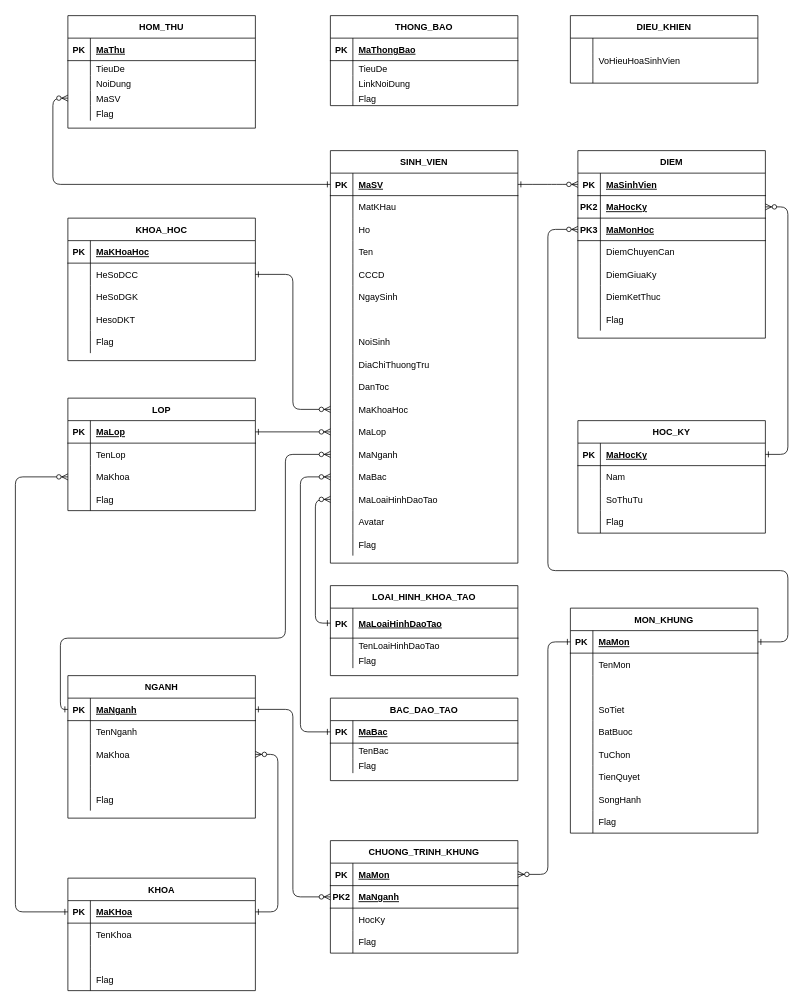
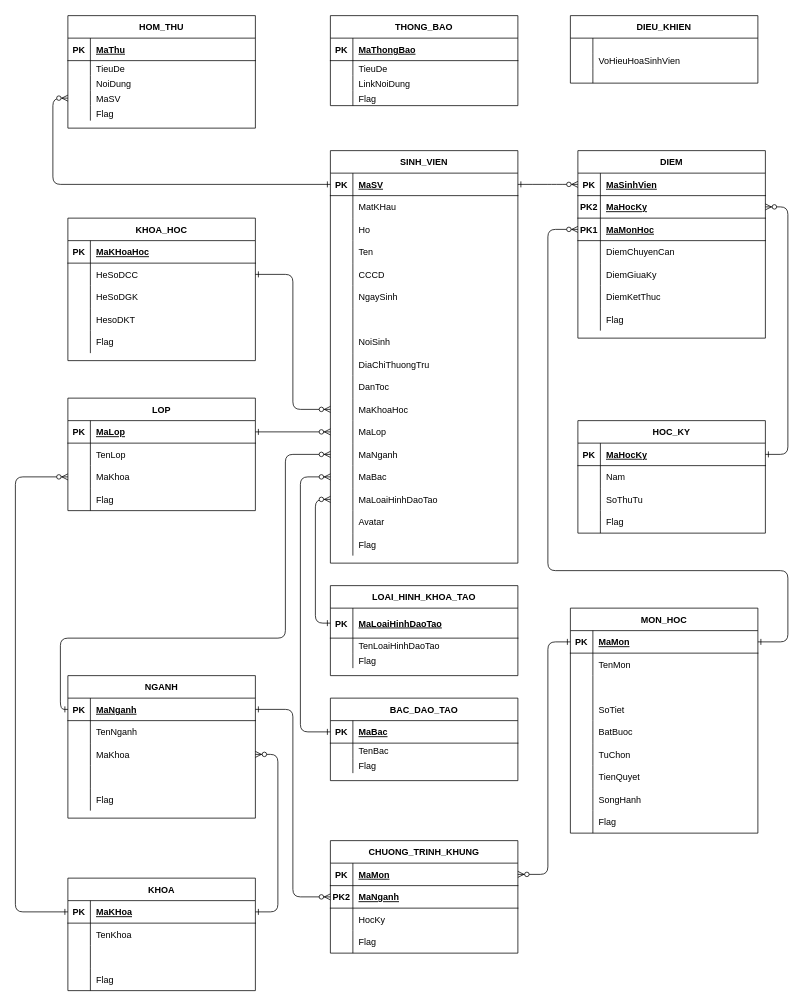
- <mxCell id="63" value="PK3" style="shape=partialRectangle;overflow=hidden;connectable=0;fillColor=none;top=0;left=0;bottom=0;right=0;fontStyle=1;" parent="62" vertex="1"><mxGeometry width="30" height="30" as="geometry"><mxRectangle width="30" height="30" as="alternateBounds" /></mxGeometry></mxCell>
+ <mxCell id="63" value="PK1" style="shape=partialRectangle;overflow=hidden;connectable=0;fillColor=none;top=0;left=0;bottom=0;right=0;fontStyle=1;" parent="62" vertex="1"><mxGeometry width="30" height="30" as="geometry"><mxRectangle width="30" height="30" as="alternateBounds" /></mxGeometry></mxCell>
- <mxCell id="161" value="MON_KHUNG" style="shape=table;startSize=30;container=1;collapsible=1;childLayout=tableLayout;fixedRows=1;rowLines=0;fontStyle=1;align=center;resizeLast=1;" parent="1" vertex="1"><mxGeometry x="760" y="810" width="250" height="300" as="geometry" /></mxCell>
+ <mxCell id="161" value="MON_HOC" style="shape=table;startSize=30;container=1;collapsible=1;childLayout=tableLayout;fixedRows=1;rowLines=0;fontStyle=1;align=center;resizeLast=1;" parent="1" vertex="1"><mxGeometry x="760" y="810" width="250" height="300" as="geometry" /></mxCell>
